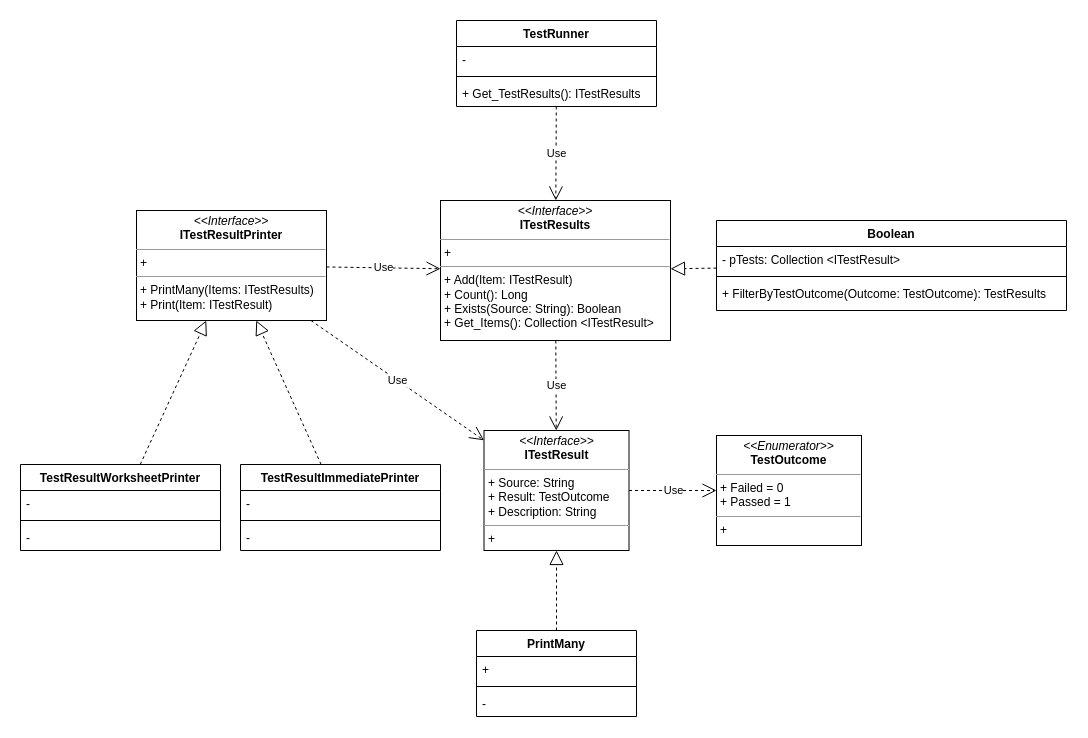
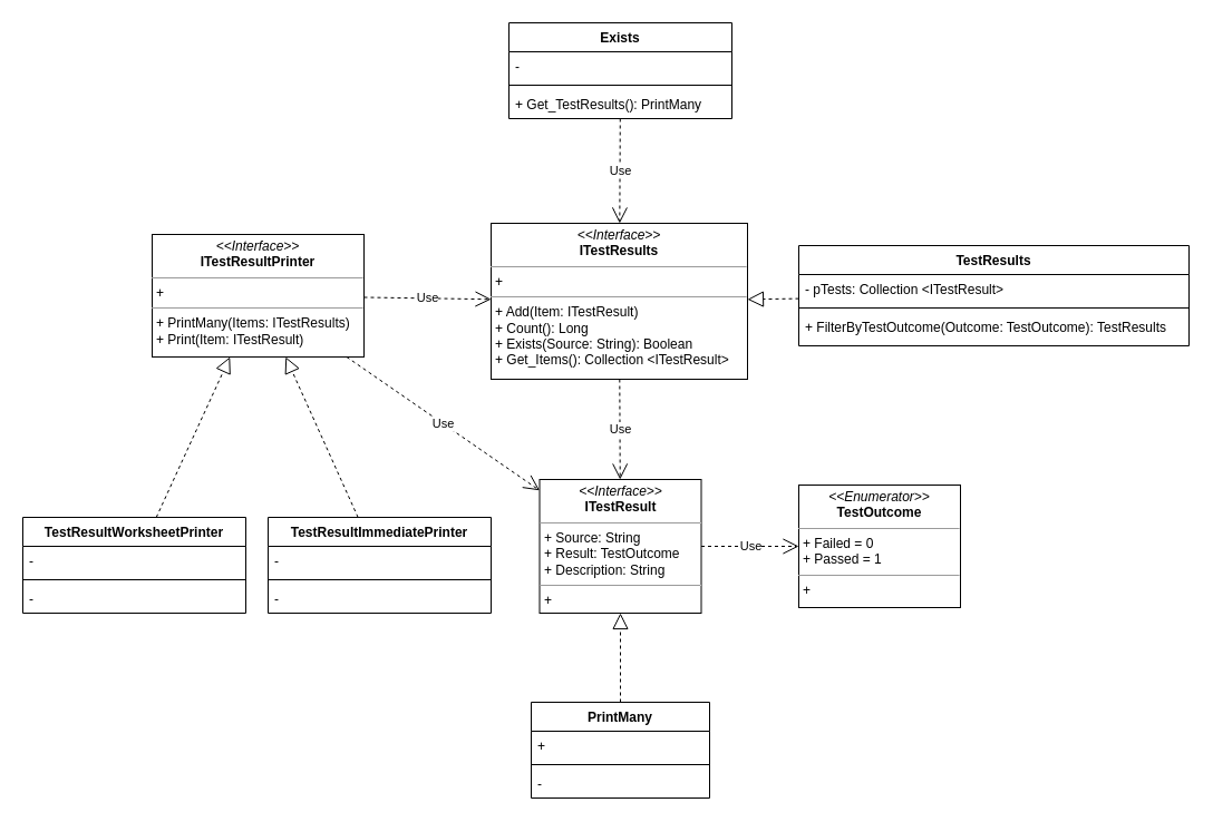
- <mxCell id="30" value="TestRunner" style="swimlane;fontStyle=1;align=center;verticalAlign=top;childLayout=stackLayout;horizontal=1;startSize=26;horizontalStack=0;resizeParent=1;resizeParentMax=0;resizeLast=0;collapsible=1;marginBottom=0;" vertex="1" parent="1"><mxGeometry x="456" y="20" width="200" height="86" as="geometry" /></mxCell>
+ <mxCell id="30" value="Exists" style="swimlane;fontStyle=1;align=center;verticalAlign=top;childLayout=stackLayout;horizontal=1;startSize=26;horizontalStack=0;resizeParent=1;resizeParentMax=0;resizeLast=0;collapsible=1;marginBottom=0;" vertex="1" parent="1"><mxGeometry x="456" y="20" width="200" height="86" as="geometry" /></mxCell>
- <mxCell id="33" value="+ Get_TestResults(): ITestResults" style="text;strokeColor=none;fillColor=none;align=left;verticalAlign=top;spacingLeft=4;spacingRight=4;overflow=hidden;rotatable=0;points=[[0,0.5],[1,0.5]];portConstraint=eastwest;" vertex="1" parent="30"><mxGeometry y="60" width="200" height="26" as="geometry" /></mxCell>
+ <mxCell id="33" value="+ Get_TestResults(): PrintMany" style="text;strokeColor=none;fillColor=none;align=left;verticalAlign=top;spacingLeft=4;spacingRight=4;overflow=hidden;rotatable=0;points=[[0,0.5],[1,0.5]];portConstraint=eastwest;" vertex="1" parent="30"><mxGeometry y="60" width="200" height="26" as="geometry" /></mxCell>
- <mxCell id="2" value="Boolean" style="swimlane;fontStyle=1;align=center;verticalAlign=top;childLayout=stackLayout;horizontal=1;startSize=26;horizontalStack=0;resizeParent=1;resizeParentMax=0;resizeLast=0;collapsible=1;marginBottom=0;" vertex="1" parent="1"><mxGeometry x="716" y="220" width="350" height="90" as="geometry" /></mxCell>
+ <mxCell id="2" value="TestResults" style="swimlane;fontStyle=1;align=center;verticalAlign=top;childLayout=stackLayout;horizontal=1;startSize=26;horizontalStack=0;resizeParent=1;resizeParentMax=0;resizeLast=0;collapsible=1;marginBottom=0;" vertex="1" parent="1"><mxGeometry x="716" y="220" width="350" height="90" as="geometry" /></mxCell>
